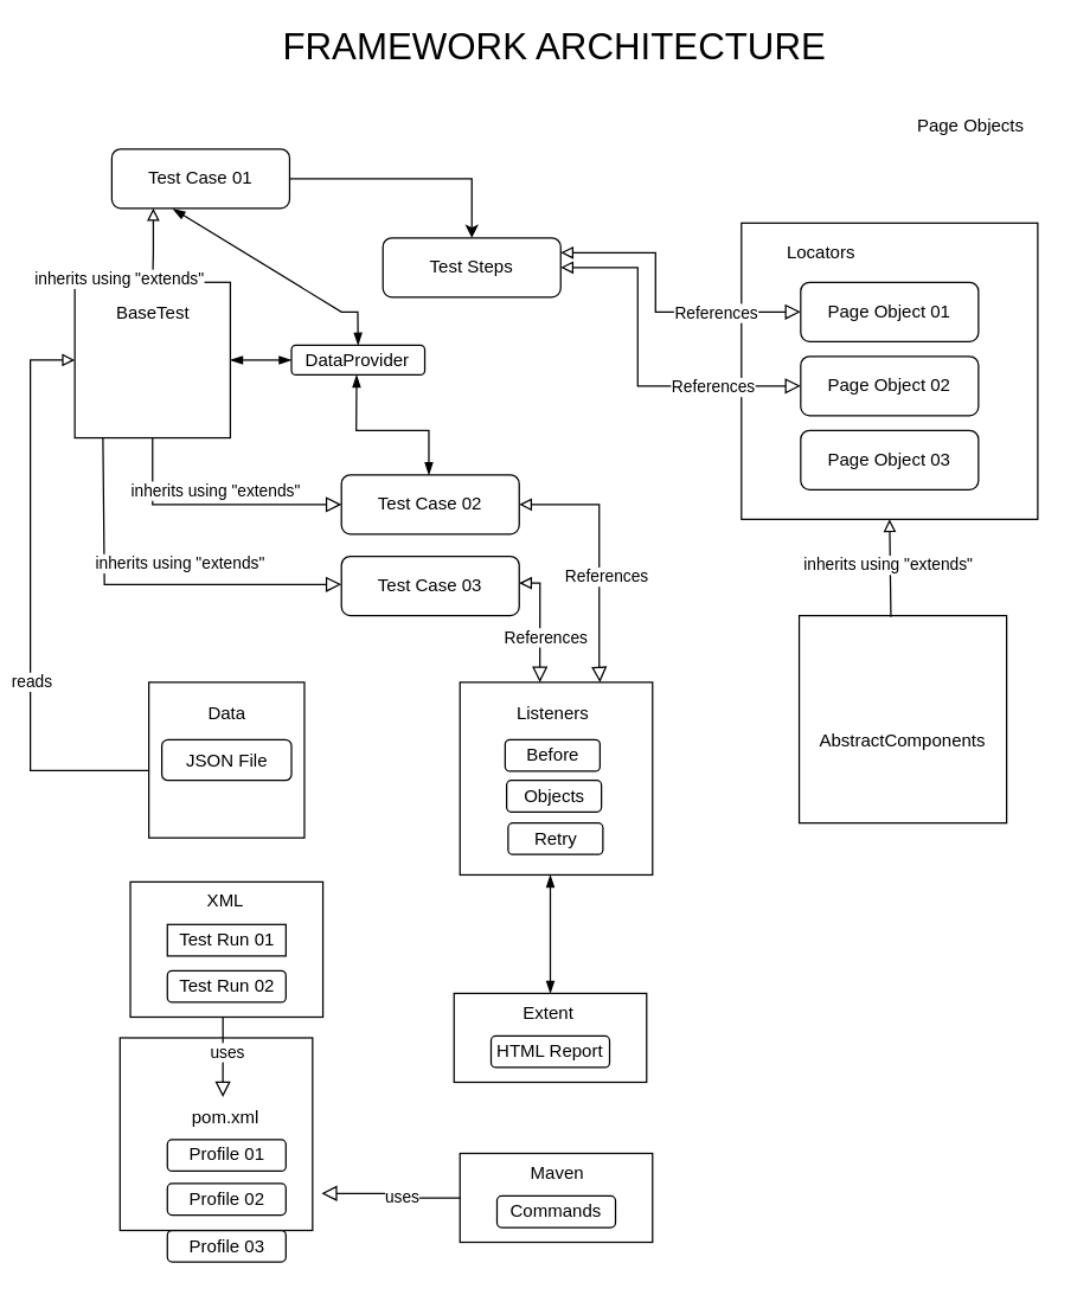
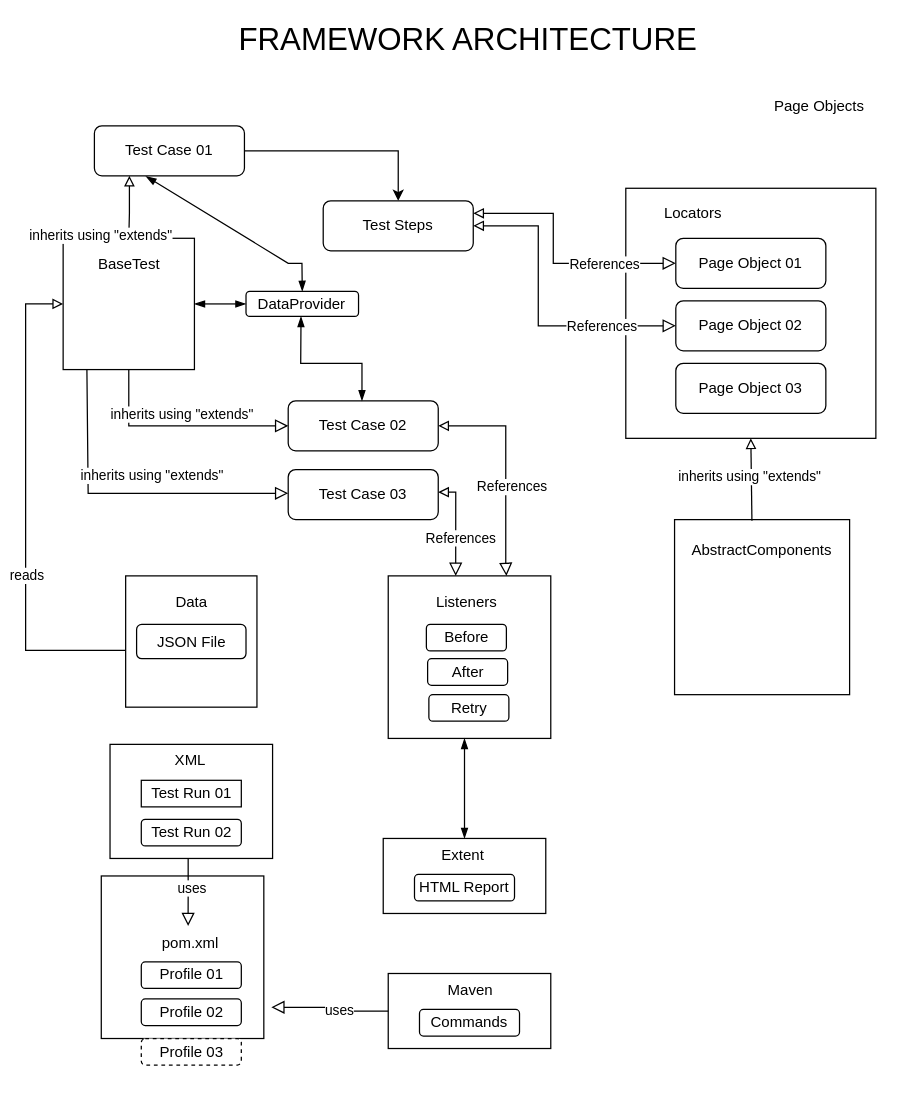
- <mxCell id="16" value="AbstractComponents" style="rounded=1;whiteSpace=wrap;html=1;fontSize=12;glass=0;strokeWidth=1;shadow=0;strokeColor=none;" vertex="1" parent="1"><mxGeometry x="549" y="490" width="120" height="20" as="geometry" /></mxCell>
+ <mxCell id="16" value="AbstractComponents" style="rounded=1;whiteSpace=wrap;html=1;fontSize=12;glass=0;strokeWidth=1;shadow=0;strokeColor=none;" vertex="1" parent="1"><mxGeometry x="549" y="430" width="120" height="20" as="geometry" /></mxCell>
- <mxCell id="42" value="Objects" style="rounded=1;whiteSpace=wrap;html=1;fontSize=12;glass=0;strokeWidth=1;shadow=0;" vertex="1" parent="1"><mxGeometry x="341.5" y="526.25" width="64" height="21.25" as="geometry" /></mxCell>
+ <mxCell id="42" value="After" style="rounded=1;whiteSpace=wrap;html=1;fontSize=12;glass=0;strokeWidth=1;shadow=0;" vertex="1" parent="1"><mxGeometry x="341.5" y="526.25" width="64" height="21.25" as="geometry" /></mxCell>
- <mxCell id="60" value="Profile 03" style="rounded=1;whiteSpace=wrap;html=1;fontSize=12;glass=0;strokeWidth=1;shadow=0;" vertex="1" parent="1"><mxGeometry x="112.5" y="830" width="80" height="21.25" as="geometry" /></mxCell>
+ <mxCell id="60" value="Profile 03" style="rounded=1;whiteSpace=wrap;html=1;fontSize=12;glass=0;strokeWidth=1;shadow=0;dashed=1;" vertex="1" parent="1"><mxGeometry x="112.5" y="830" width="80" height="21.25" as="geometry" /></mxCell>
